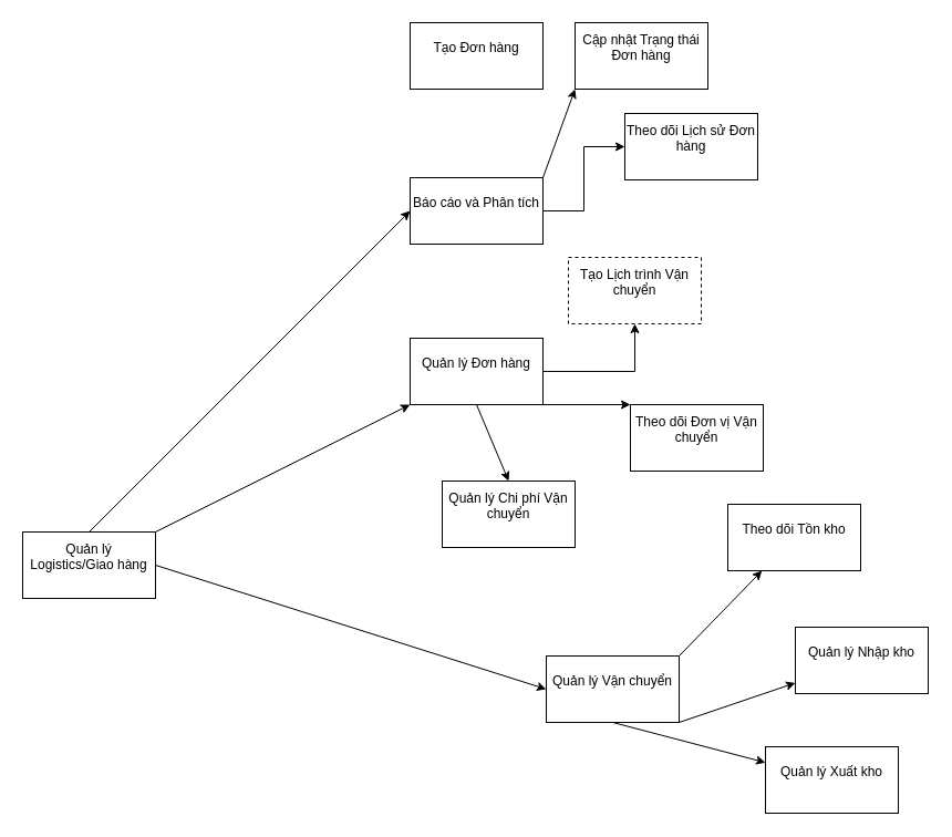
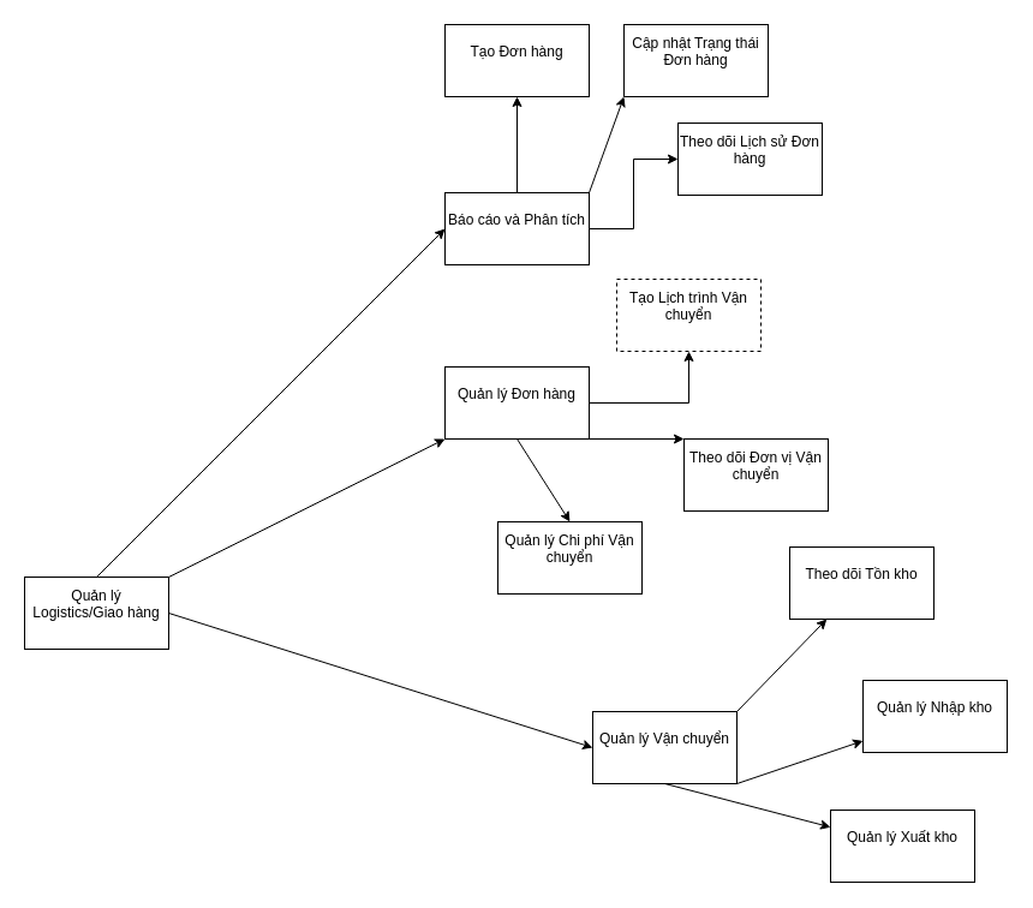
+ <mxCell id="8" value="" style="edgeStyle=orthogonalEdgeStyle;rounded=0;orthogonalLoop=1;jettySize=auto;html=1;" edge="1" parent="1" source="10" target="13"><mxGeometry relative="1" as="geometry" /></mxCell>
- <mxCell id="17" value="&#10;Quản lý Chi phí Vận chuyển&#10;&#10;" style="whiteSpace=wrap;html=1;rounded=0;" vertex="1" parent="1"><mxGeometry x="399" y="434" width="120" height="60" as="geometry" /></mxCell>
+ <mxCell id="17" value="&#10;Quản lý Chi phí Vận chuyển&#10;&#10;" style="whiteSpace=wrap;html=1;rounded=0;" vertex="1" parent="1"><mxGeometry x="414" y="434" width="120" height="60" as="geometry" /></mxCell>
